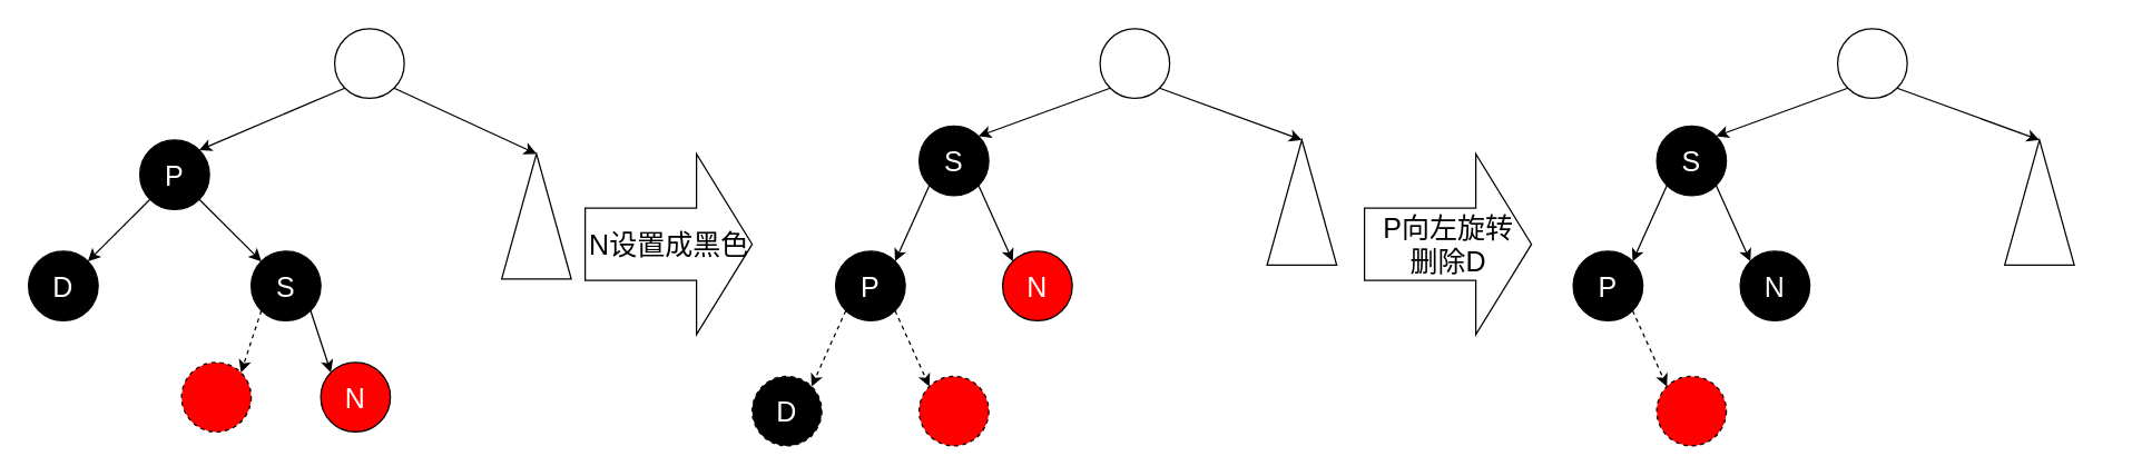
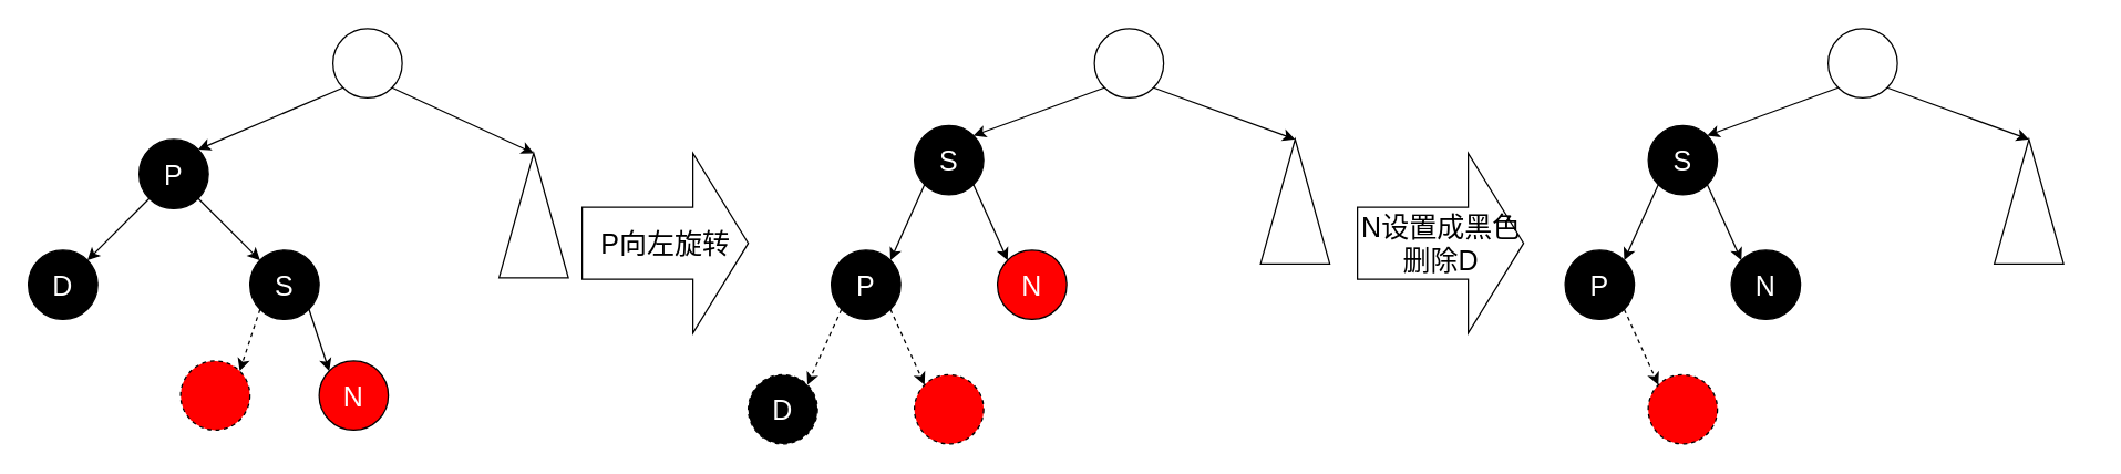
- <mxCell id="14" value="&lt;font color=&quot;#000000&quot;&gt;N设置成黑色&lt;/font&gt;" style="html=1;shadow=0;dashed=0;align=center;verticalAlign=middle;shape=mxgraph.arrows2.arrow;dy=0.6;dx=40;notch=0;sketch=0;strokeColor=#000000;fontSize=20;fontColor=#FFFFFF;fillColor=#FFFFFF;" vertex="1" parent="1"><mxGeometry x="420" y="110" width="120" height="130" as="geometry" /></mxCell>
+ <mxCell id="14" value="&lt;font color=&quot;#000000&quot;&gt;P向左旋转&lt;/font&gt;" style="html=1;shadow=0;dashed=0;align=center;verticalAlign=middle;shape=mxgraph.arrows2.arrow;dy=0.6;dx=40;notch=0;sketch=0;strokeColor=#000000;fontSize=20;fontColor=#FFFFFF;fillColor=#FFFFFF;" vertex="1" parent="1"><mxGeometry x="420" y="110" width="120" height="130" as="geometry" /></mxCell>
- <mxCell id="40" value="&lt;font color=&quot;#000000&quot;&gt;P向左旋转&lt;br&gt;删除D&lt;br&gt;&lt;/font&gt;" style="html=1;shadow=0;dashed=0;align=center;verticalAlign=middle;shape=mxgraph.arrows2.arrow;dy=0.6;dx=40;notch=0;sketch=0;strokeColor=#000000;fontSize=20;fontColor=#FFFFFF;fillColor=#FFFFFF;" vertex="1" parent="1"><mxGeometry x="980" y="110" width="120" height="130" as="geometry" /></mxCell>
+ <mxCell id="40" value="&lt;font color=&quot;#000000&quot;&gt;N设置成黑色&lt;br&gt;删除D&lt;br&gt;&lt;/font&gt;" style="html=1;shadow=0;dashed=0;align=center;verticalAlign=middle;shape=mxgraph.arrows2.arrow;dy=0.6;dx=40;notch=0;sketch=0;strokeColor=#000000;fontSize=20;fontColor=#FFFFFF;fillColor=#FFFFFF;" vertex="1" parent="1"><mxGeometry x="980" y="110" width="120" height="130" as="geometry" /></mxCell>
